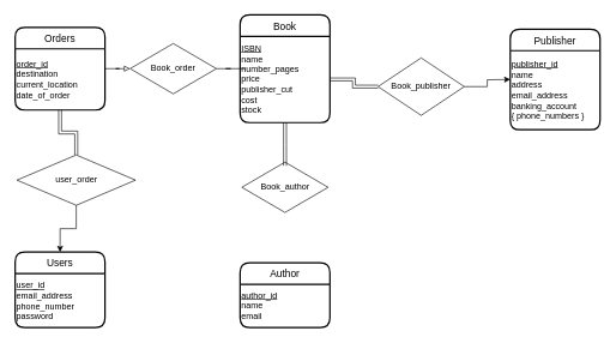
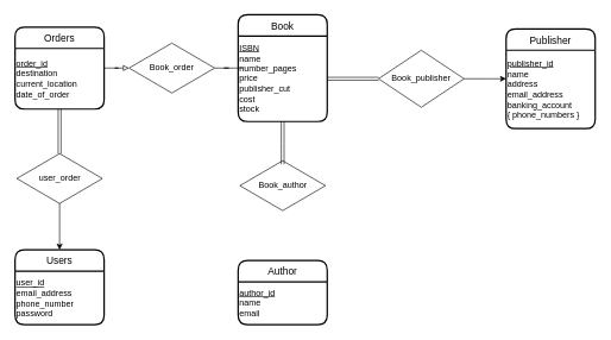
- <mxCell id="7" value="Book_publisher" style="shape=rhombus;perimeter=rhombusPerimeter;whiteSpace=wrap;html=1;align=center;fillColor=none;" parent="1" vertex="1"><mxGeometry x="525" y="80" width="120" height="80" as="geometry" /></mxCell>
+ <mxCell id="7" value="Book_publisher" style="shape=rhombus;perimeter=rhombusPerimeter;whiteSpace=wrap;html=1;align=center;fillColor=none;" parent="1" vertex="1"><mxGeometry x="530" y="70" width="120" height="80" as="geometry" /></mxCell>
- <mxCell id="21" value="user_order" style="shape=rhombus;perimeter=rhombusPerimeter;whiteSpace=wrap;html=1;align=center;fillColor=none;" parent="1" vertex="1"><mxGeometry x="22.5" y="215" width="165" height="70" as="geometry" /></mxCell>
+ <mxCell id="21" value="user_order" style="shape=rhombus;perimeter=rhombusPerimeter;whiteSpace=wrap;html=1;align=center;fillColor=none;" parent="1" vertex="1"><mxGeometry x="22.5" y="215" width="120" height="70" as="geometry" /></mxCell>
